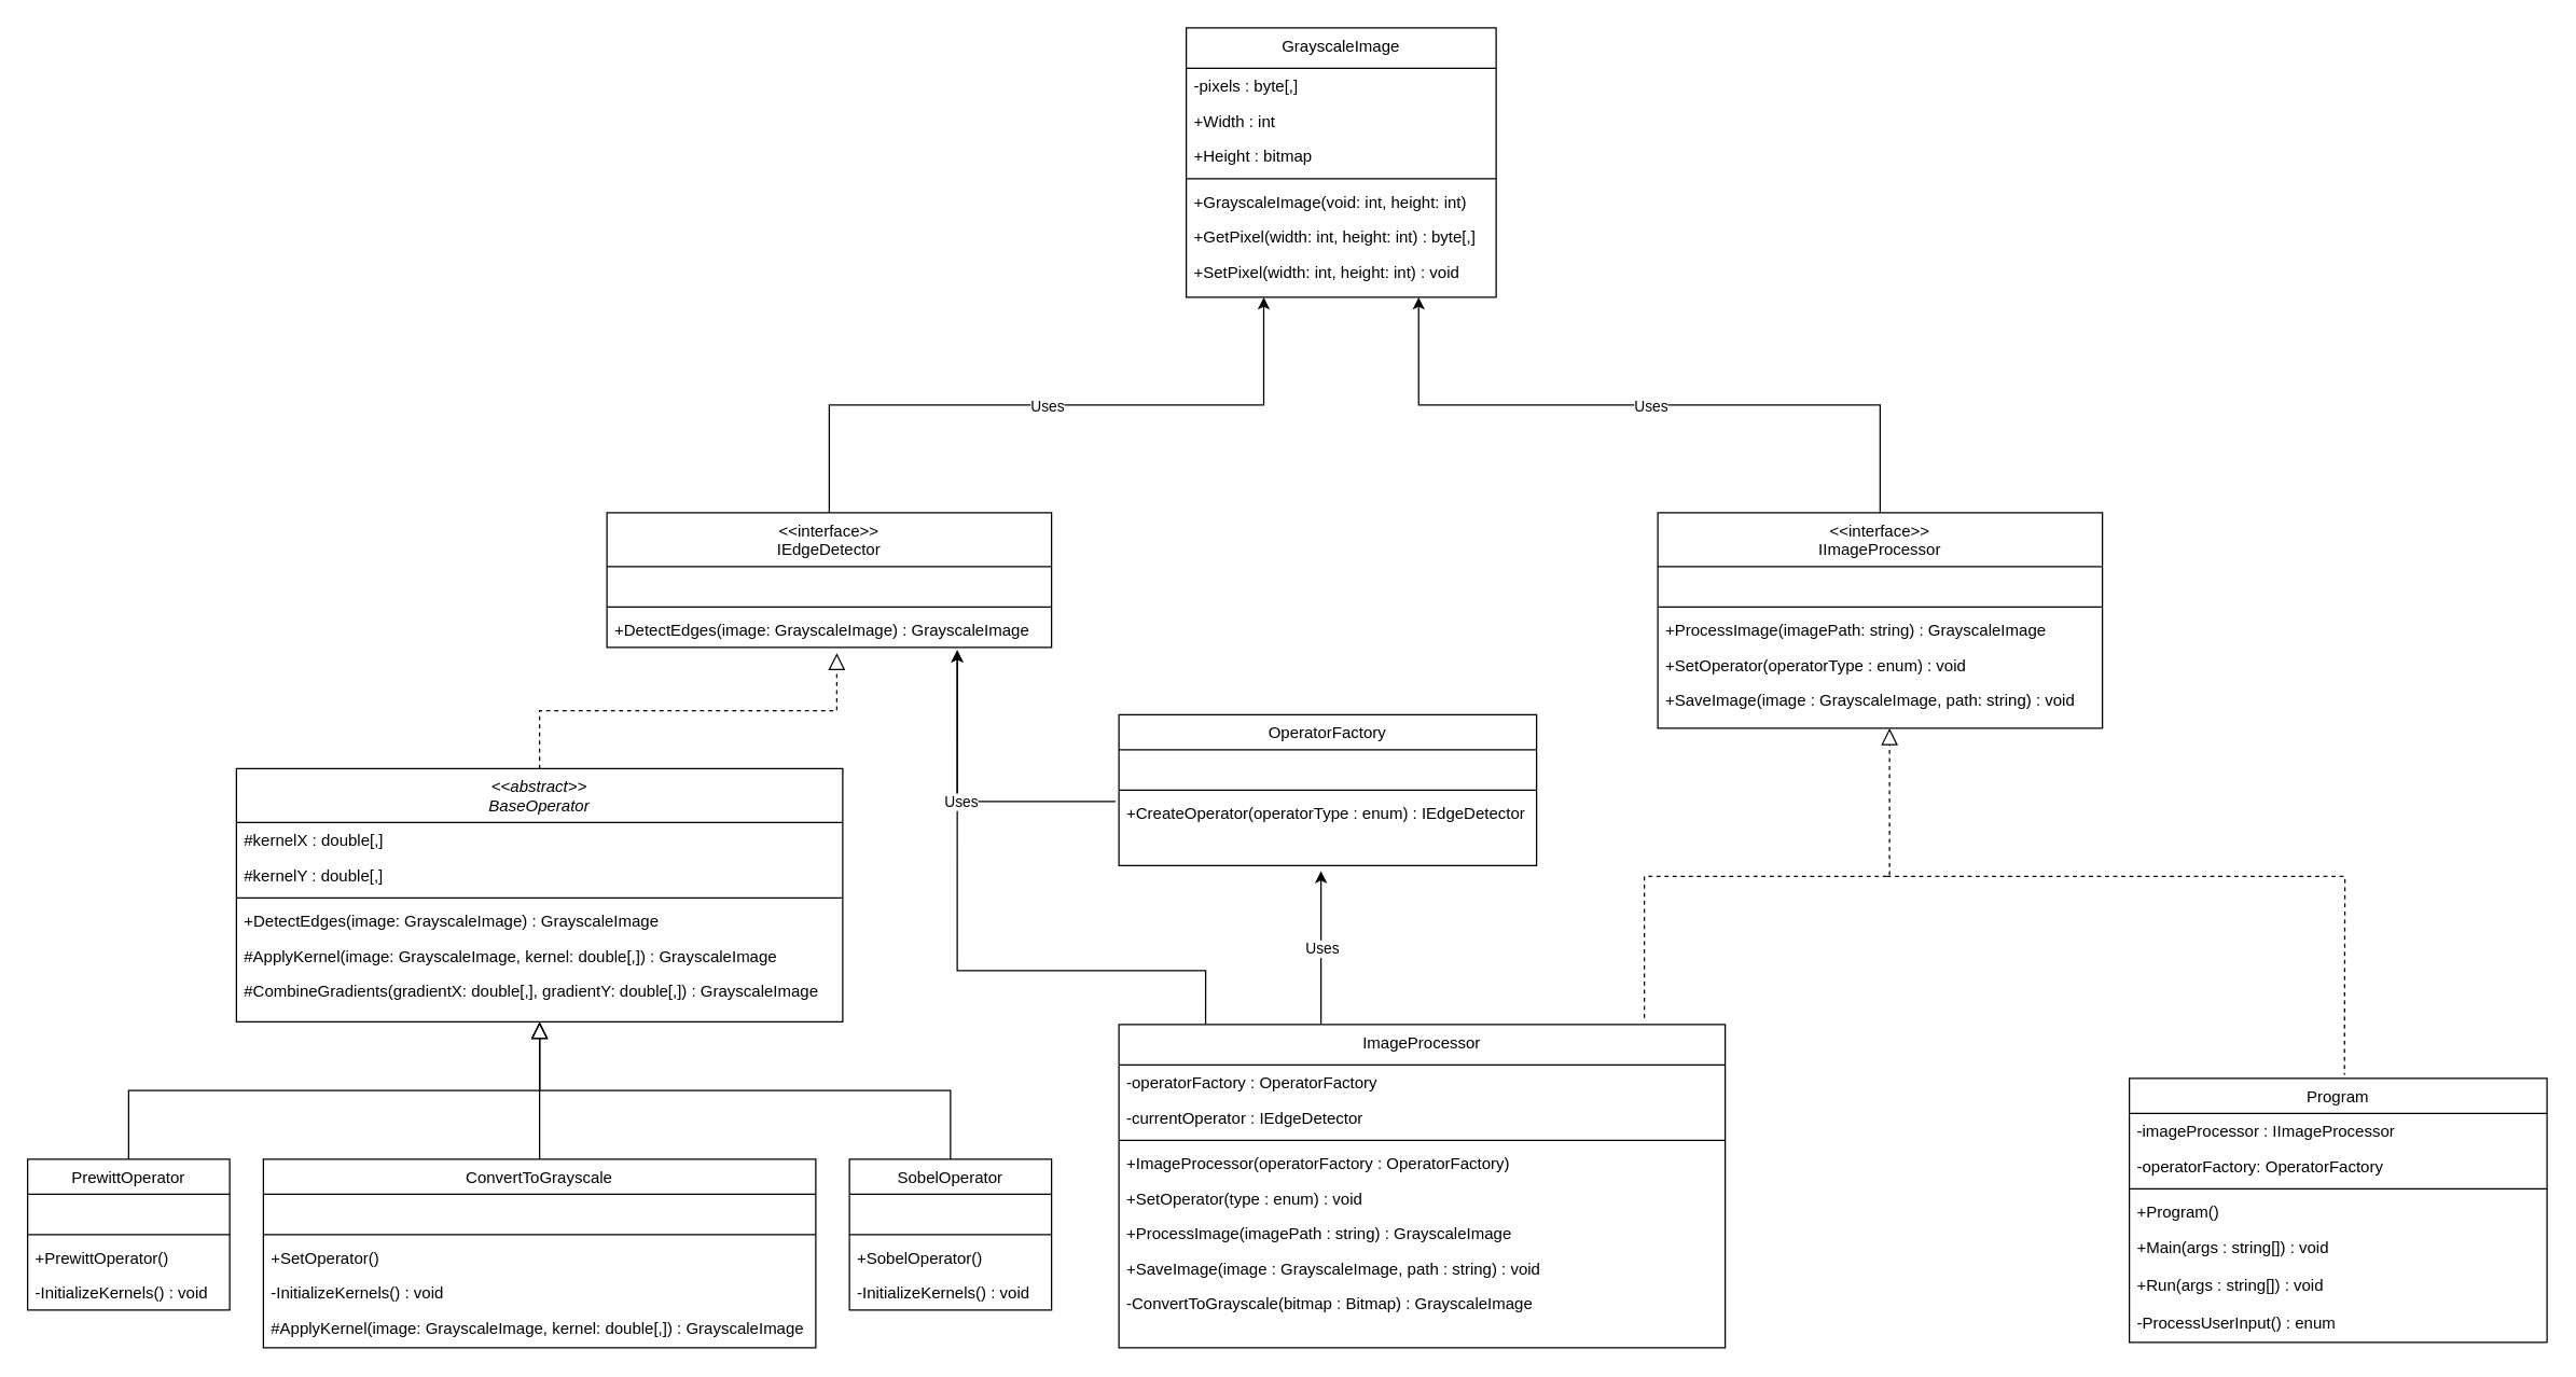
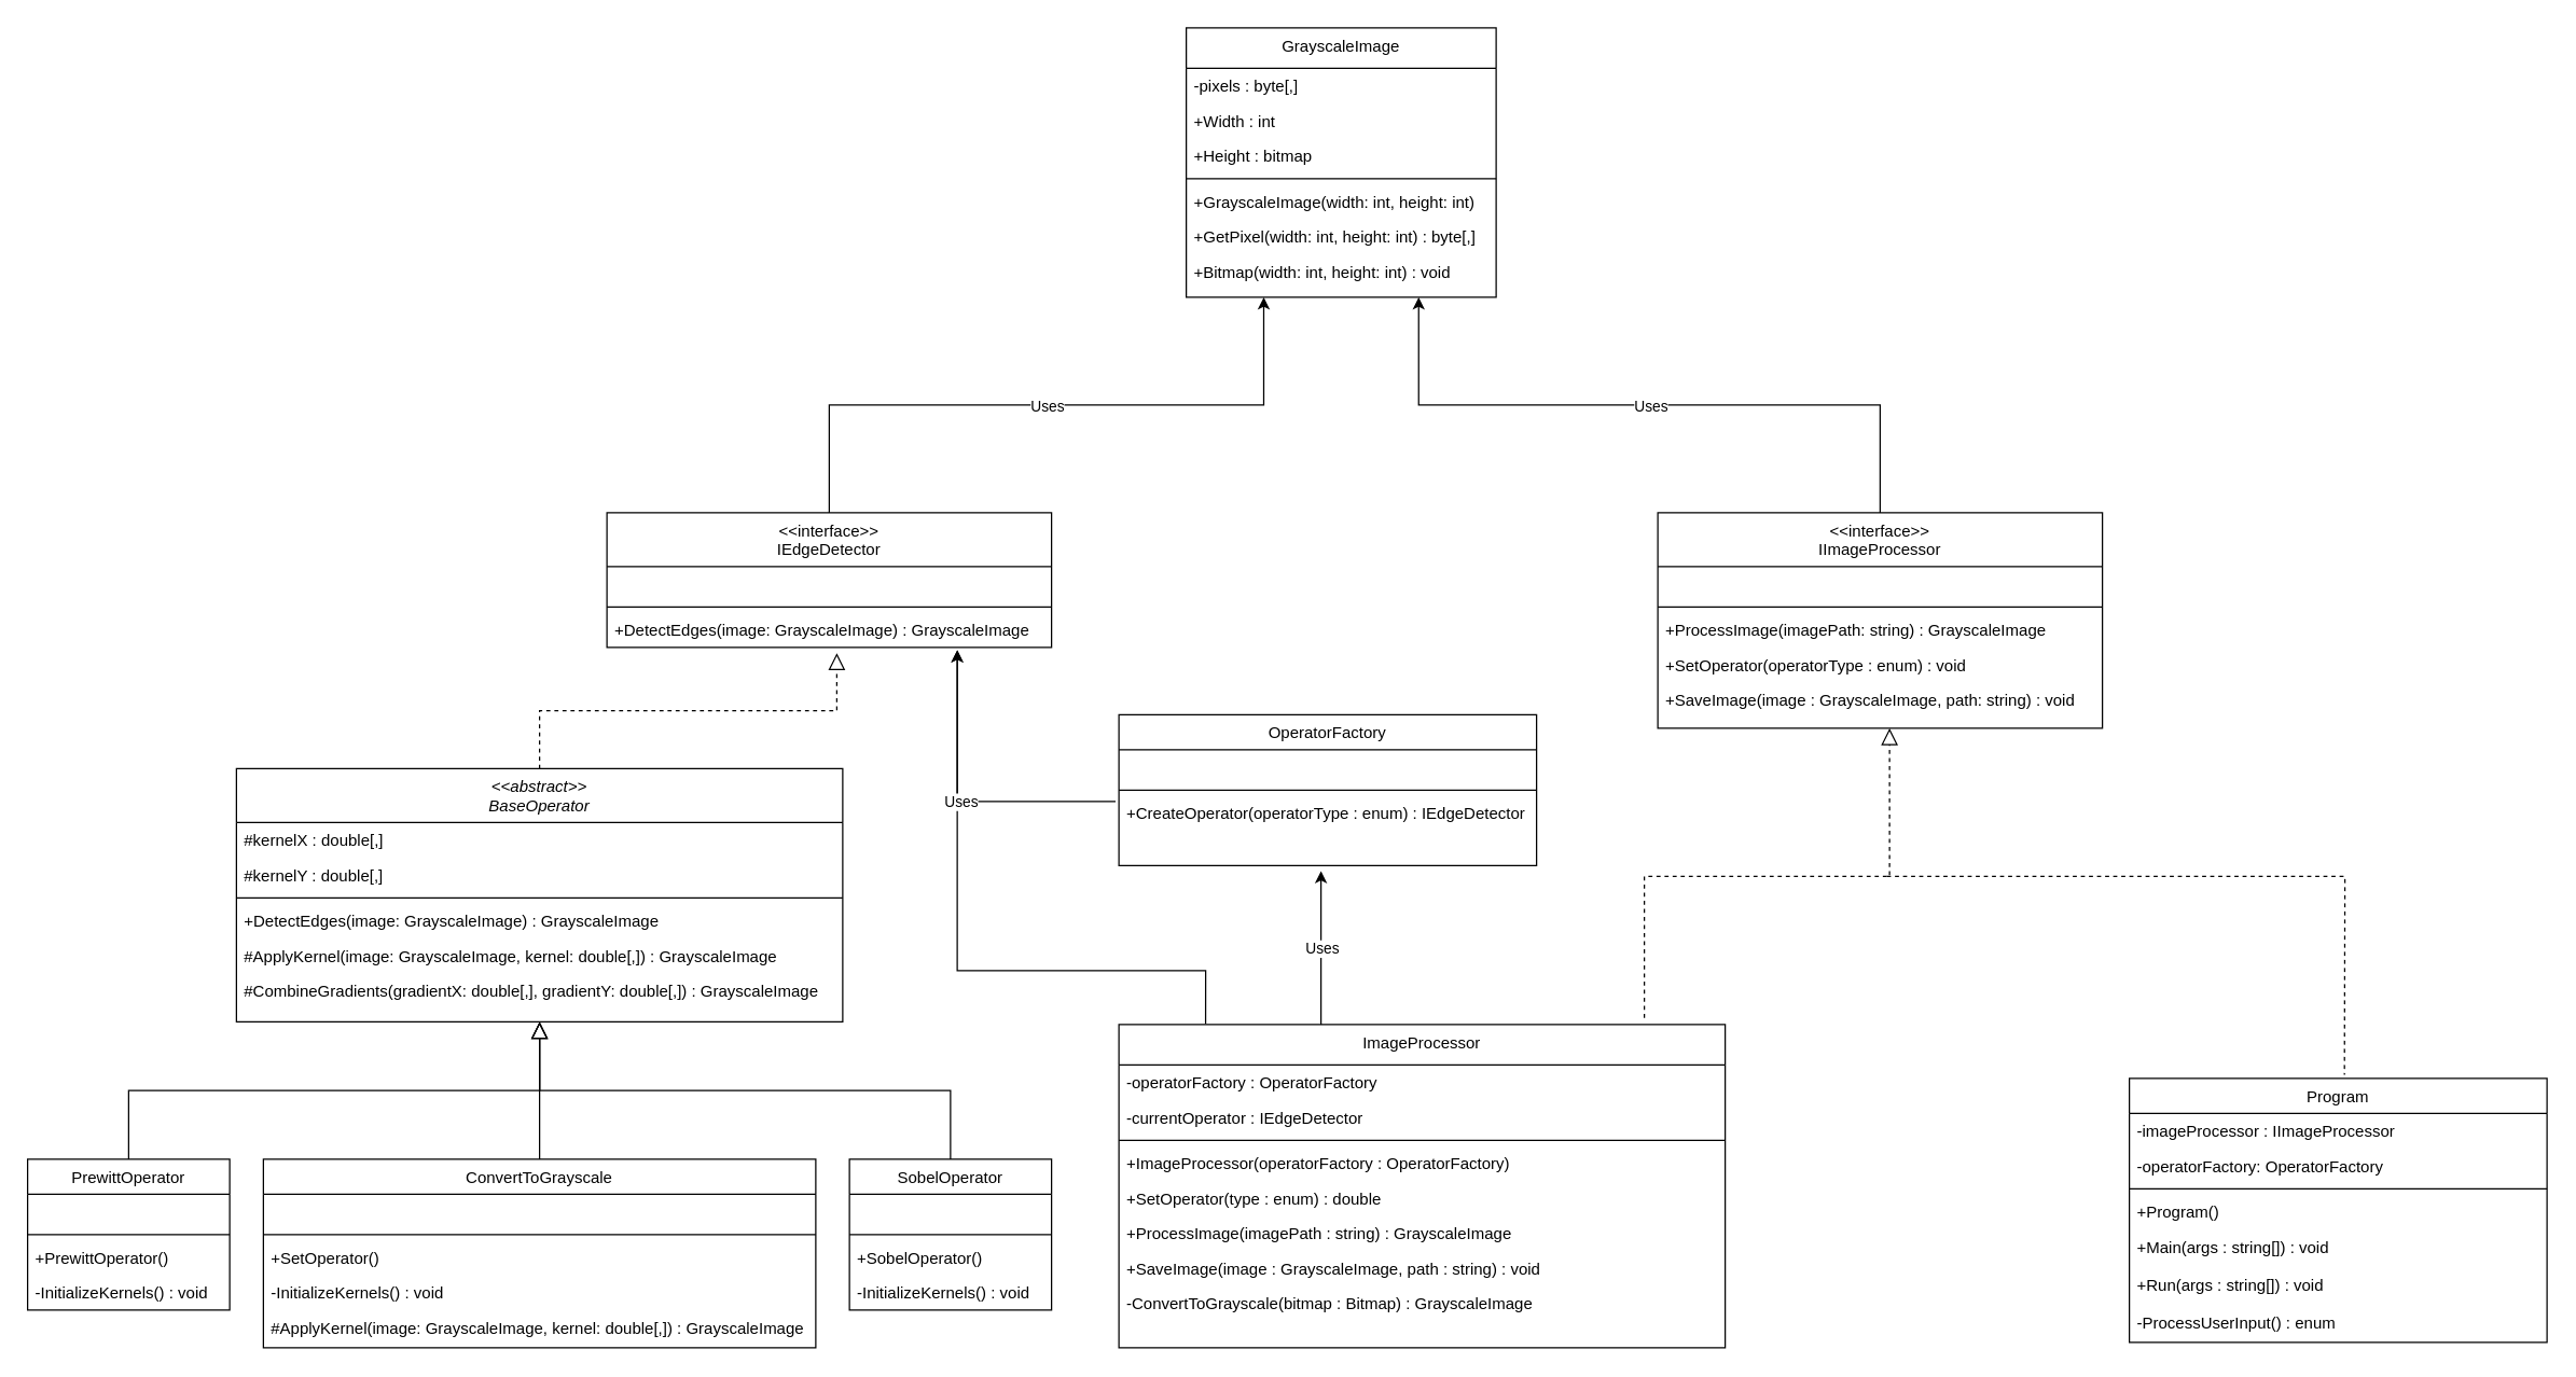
- <mxCell id="38" value="+GrayscaleImage(void: int, height: int)" style="text;align=left;verticalAlign=top;spacingLeft=4;spacingRight=4;overflow=hidden;rotatable=0;points=[[0,0.5],[1,0.5]];portConstraint=eastwest;fontStyle=0" vertex="1" parent="33"><mxGeometry y="116" width="230" height="26" as="geometry" /></mxCell>
+ <mxCell id="38" value="+GrayscaleImage(width: int, height: int)" style="text;align=left;verticalAlign=top;spacingLeft=4;spacingRight=4;overflow=hidden;rotatable=0;points=[[0,0.5],[1,0.5]];portConstraint=eastwest;fontStyle=0" vertex="1" parent="33"><mxGeometry y="116" width="230" height="26" as="geometry" /></mxCell>
- <mxCell id="40" value="+SetPixel(width: int, height: int) : void" style="text;align=left;verticalAlign=top;spacingLeft=4;spacingRight=4;overflow=hidden;rotatable=0;points=[[0,0.5],[1,0.5]];portConstraint=eastwest;fontStyle=0" vertex="1" parent="33"><mxGeometry y="168" width="230" height="26" as="geometry" /></mxCell>
+ <mxCell id="40" value="+Bitmap(width: int, height: int) : void" style="text;align=left;verticalAlign=top;spacingLeft=4;spacingRight=4;overflow=hidden;rotatable=0;points=[[0,0.5],[1,0.5]];portConstraint=eastwest;fontStyle=0" vertex="1" parent="33"><mxGeometry y="168" width="230" height="26" as="geometry" /></mxCell>
- <mxCell id="56" value="+SetOperator(type : enum) : void" style="text;align=left;verticalAlign=top;spacingLeft=4;spacingRight=4;overflow=hidden;rotatable=0;points=[[0,0.5],[1,0.5]];portConstraint=eastwest;" vertex="1" parent="51"><mxGeometry y="116" width="450" height="26" as="geometry" /></mxCell>
+ <mxCell id="56" value="+SetOperator(type : enum) : double" style="text;align=left;verticalAlign=top;spacingLeft=4;spacingRight=4;overflow=hidden;rotatable=0;points=[[0,0.5],[1,0.5]];portConstraint=eastwest;" vertex="1" parent="51"><mxGeometry y="116" width="450" height="26" as="geometry" /></mxCell>
